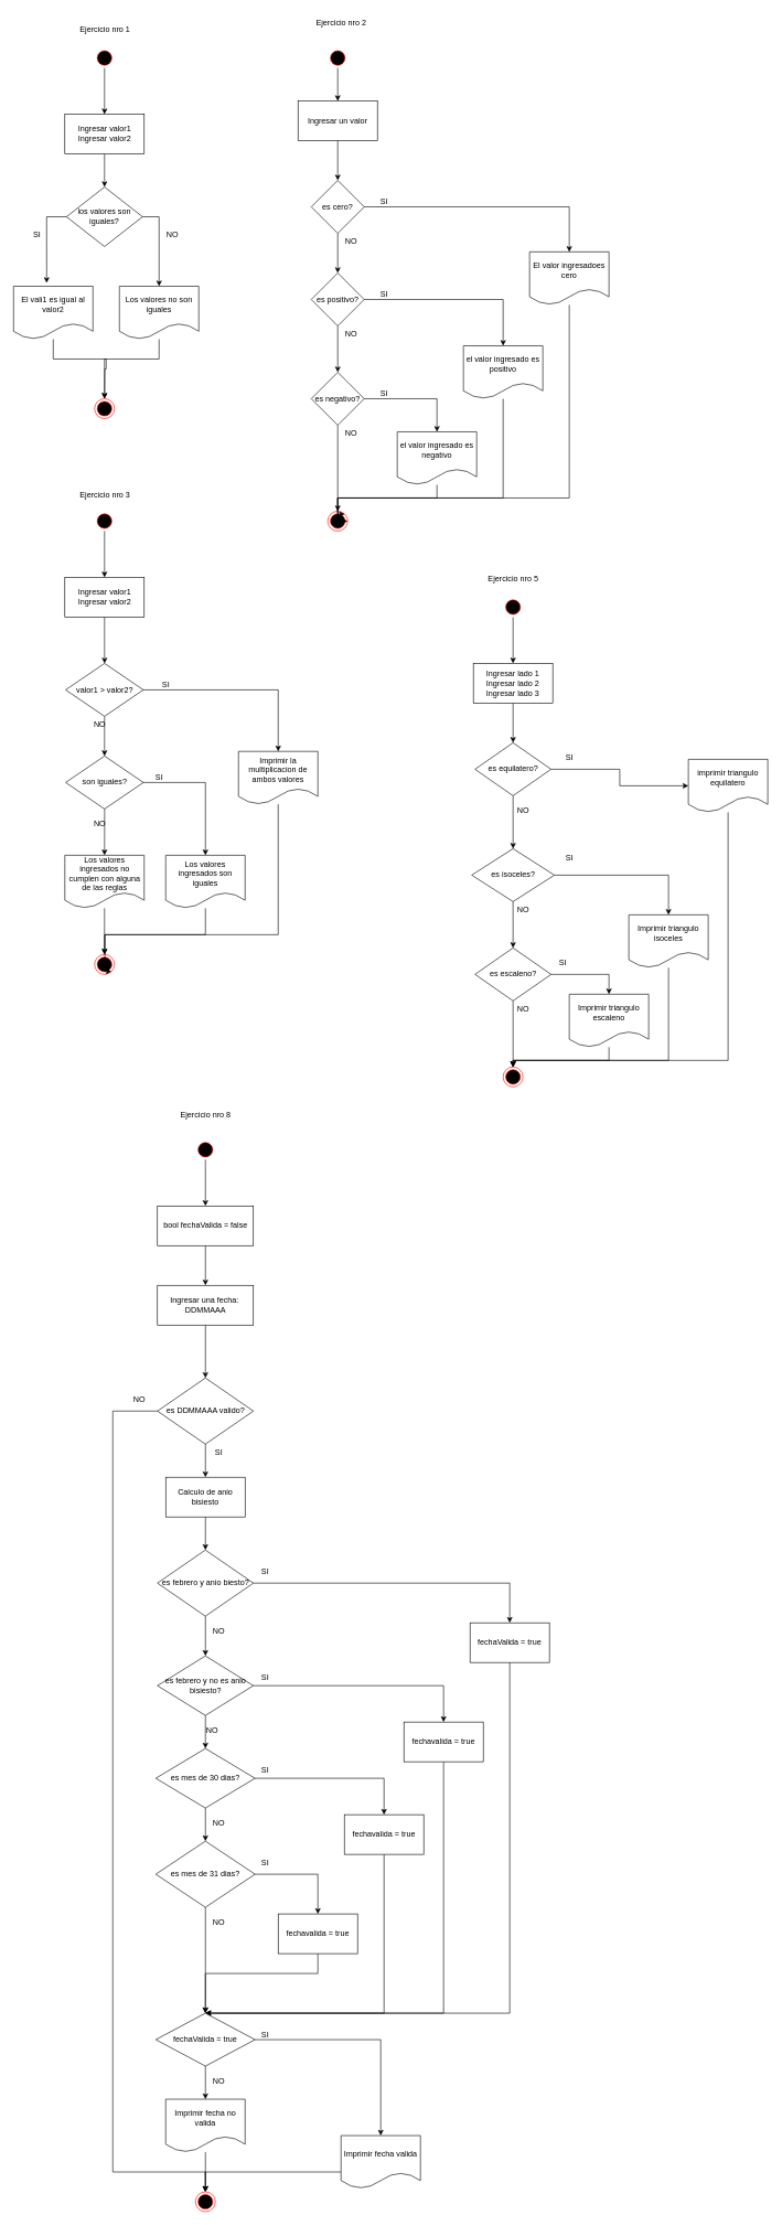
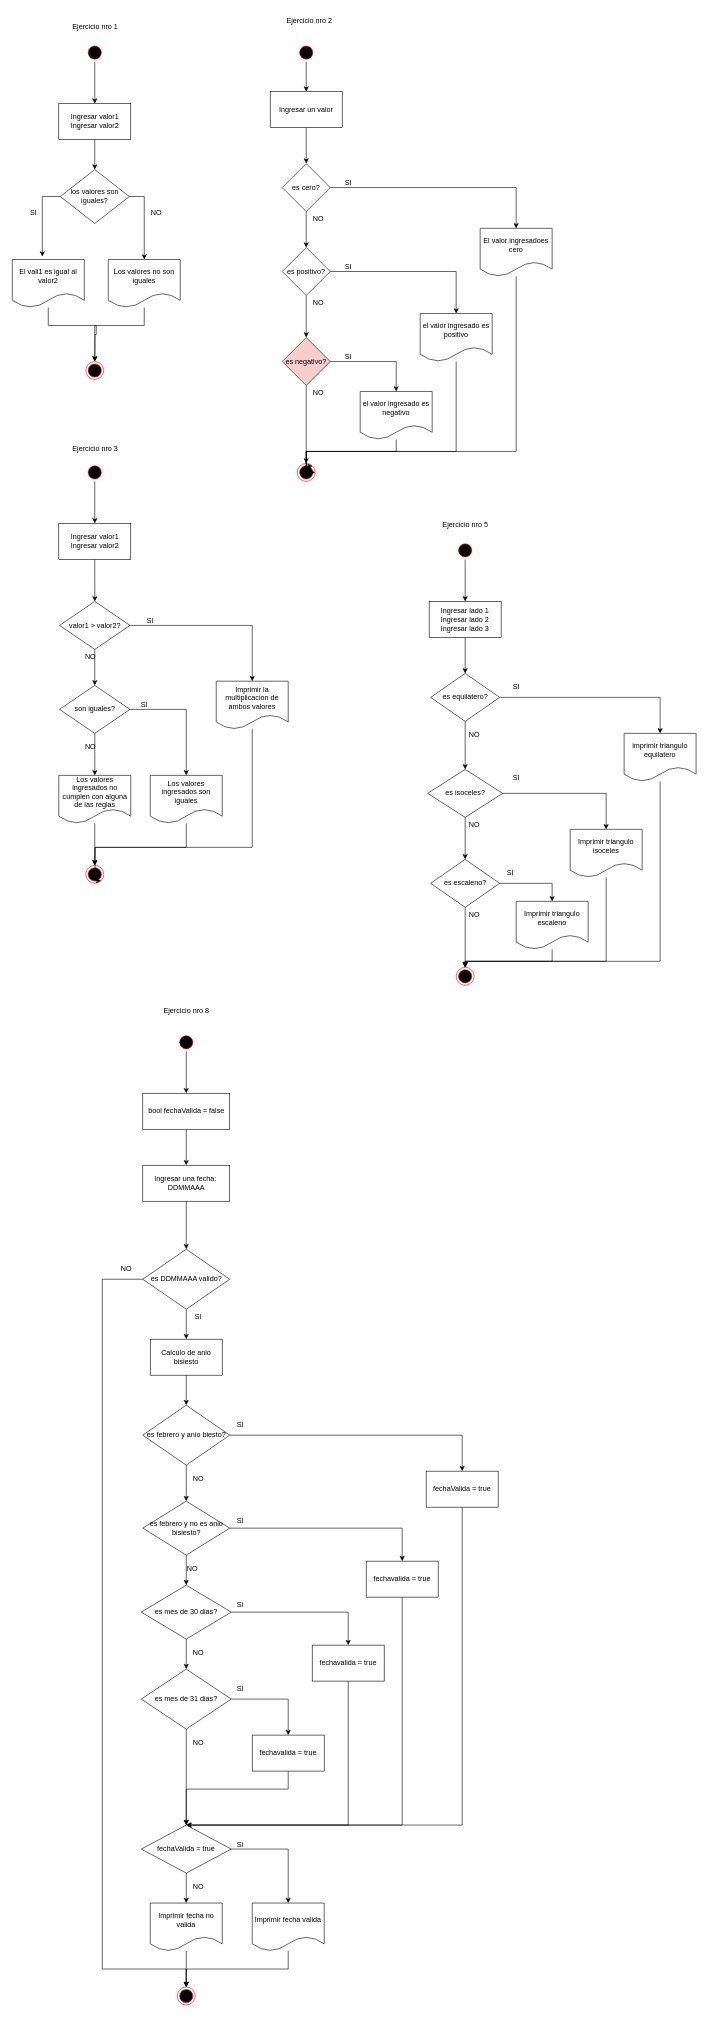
- <mxCell id="26" value="es negativo?" style="rhombus;whiteSpace=wrap;html=1;" vertex="1" parent="1"><mxGeometry x="470" y="562" width="80" height="80" as="geometry" /></mxCell>
+ <mxCell id="26" value="es negativo?" style="rhombus;whiteSpace=wrap;html=1;fillColor=#f8cecc;" vertex="1" parent="1"><mxGeometry x="470" y="562" width="80" height="80" as="geometry" /></mxCell>
- <mxCell id="80" value="imprimir triangulo equilatero" style="shape=document;whiteSpace=wrap;html=1;boundedLbl=1;" vertex="1" parent="1"><mxGeometry x="1040" y="1147" width="120" height="80" as="geometry" /></mxCell>
+ <mxCell id="80" value="imprimir triangulo equilatero" style="shape=document;whiteSpace=wrap;html=1;boundedLbl=1;" vertex="1" parent="1"><mxGeometry x="1040" y="1222" width="120" height="80" as="geometry" /></mxCell>
- <mxCell id="129" value="Imprimir fecha valida" style="shape=document;whiteSpace=wrap;html=1;boundedLbl=1;" vertex="1" parent="1"><mxGeometry x="515" y="3227" width="120" height="80" as="geometry" /></mxCell>
+ <mxCell id="129" value="Imprimir fecha valida" style="shape=document;whiteSpace=wrap;html=1;boundedLbl=1;" vertex="1" parent="1"><mxGeometry x="420" y="3172" width="120" height="80" as="geometry" /></mxCell>
